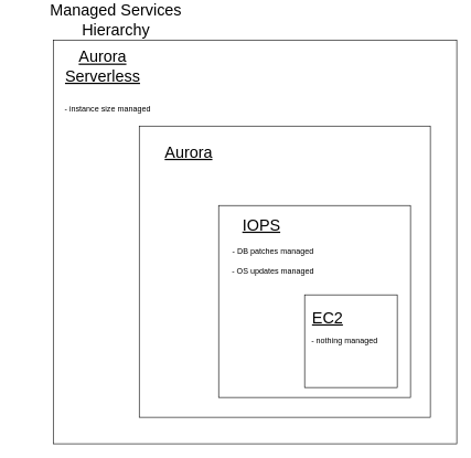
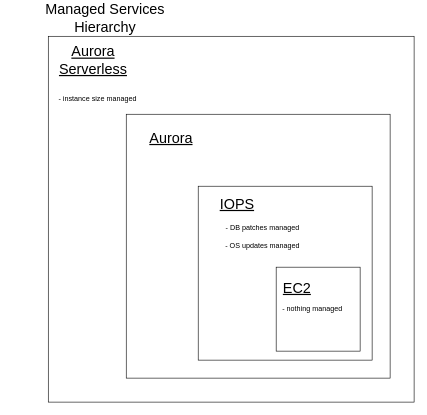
- <mxCell id="10" value="&lt;div&gt;&lt;font style=&quot;font-size: 12px;&quot;&gt;- DB patches managed&lt;br&gt;&lt;/font&gt;&lt;/div&gt;&lt;div&gt;&lt;font style=&quot;font-size: 12px;&quot;&gt;- OS updates managed&lt;/font&gt;&lt;/div&gt;" style="text;html=1;strokeColor=none;fillColor=none;align=center;verticalAlign=middle;whiteSpace=wrap;rounded=0;fontSize=24;" parent="1" vertex="1"><mxGeometry x="340" y="370" width="145" height="40" as="geometry" /></mxCell>
+ <mxCell id="10" value="&lt;div&gt;&lt;font style=&quot;font-size: 12px;&quot;&gt;- DB patches managed&lt;br&gt;&lt;/font&gt;&lt;/div&gt;&lt;div&gt;&lt;font style=&quot;font-size: 12px;&quot;&gt;- OS updates managed&lt;/font&gt;&lt;/div&gt;" style="text;html=1;strokeColor=none;fillColor=none;align=center;verticalAlign=middle;whiteSpace=wrap;rounded=0;fontSize=24;" parent="1" vertex="1"><mxGeometry x="365" y="370" width="145" height="40" as="geometry" /></mxCell>
